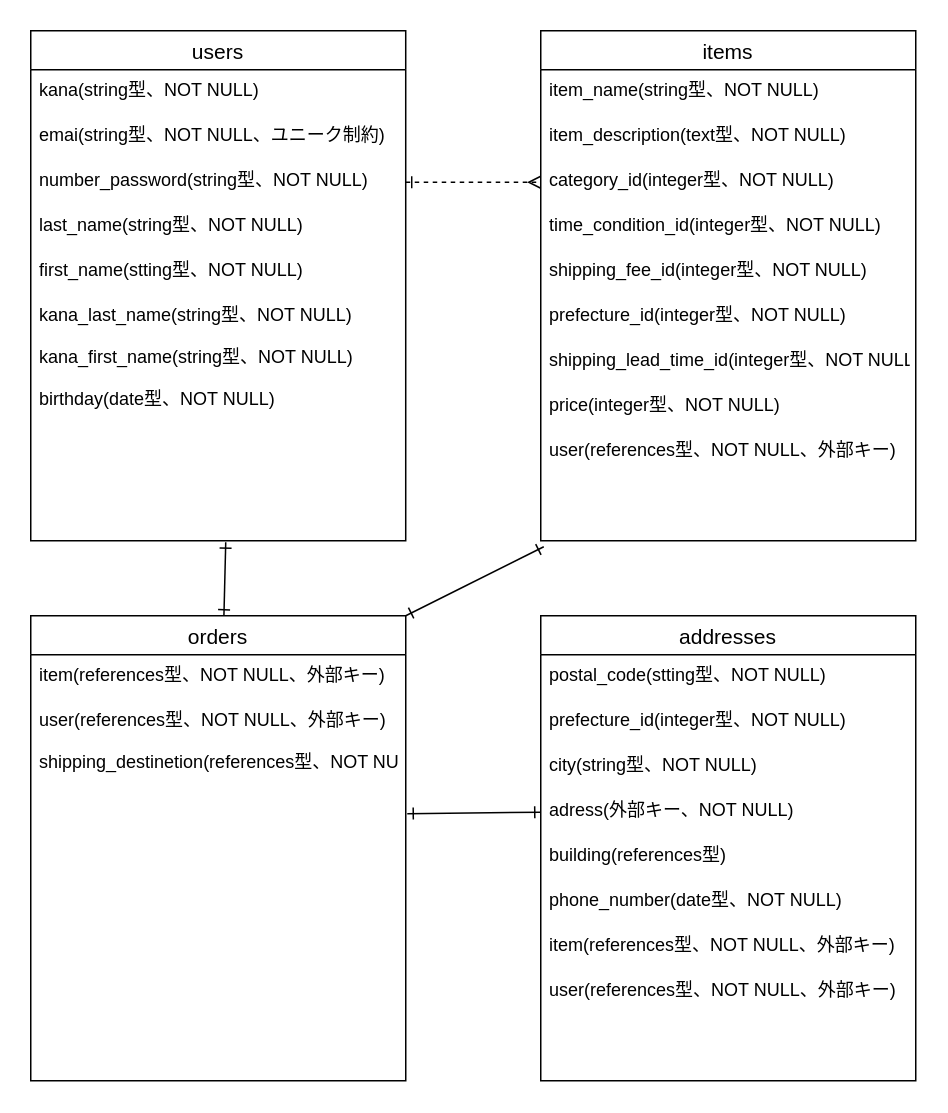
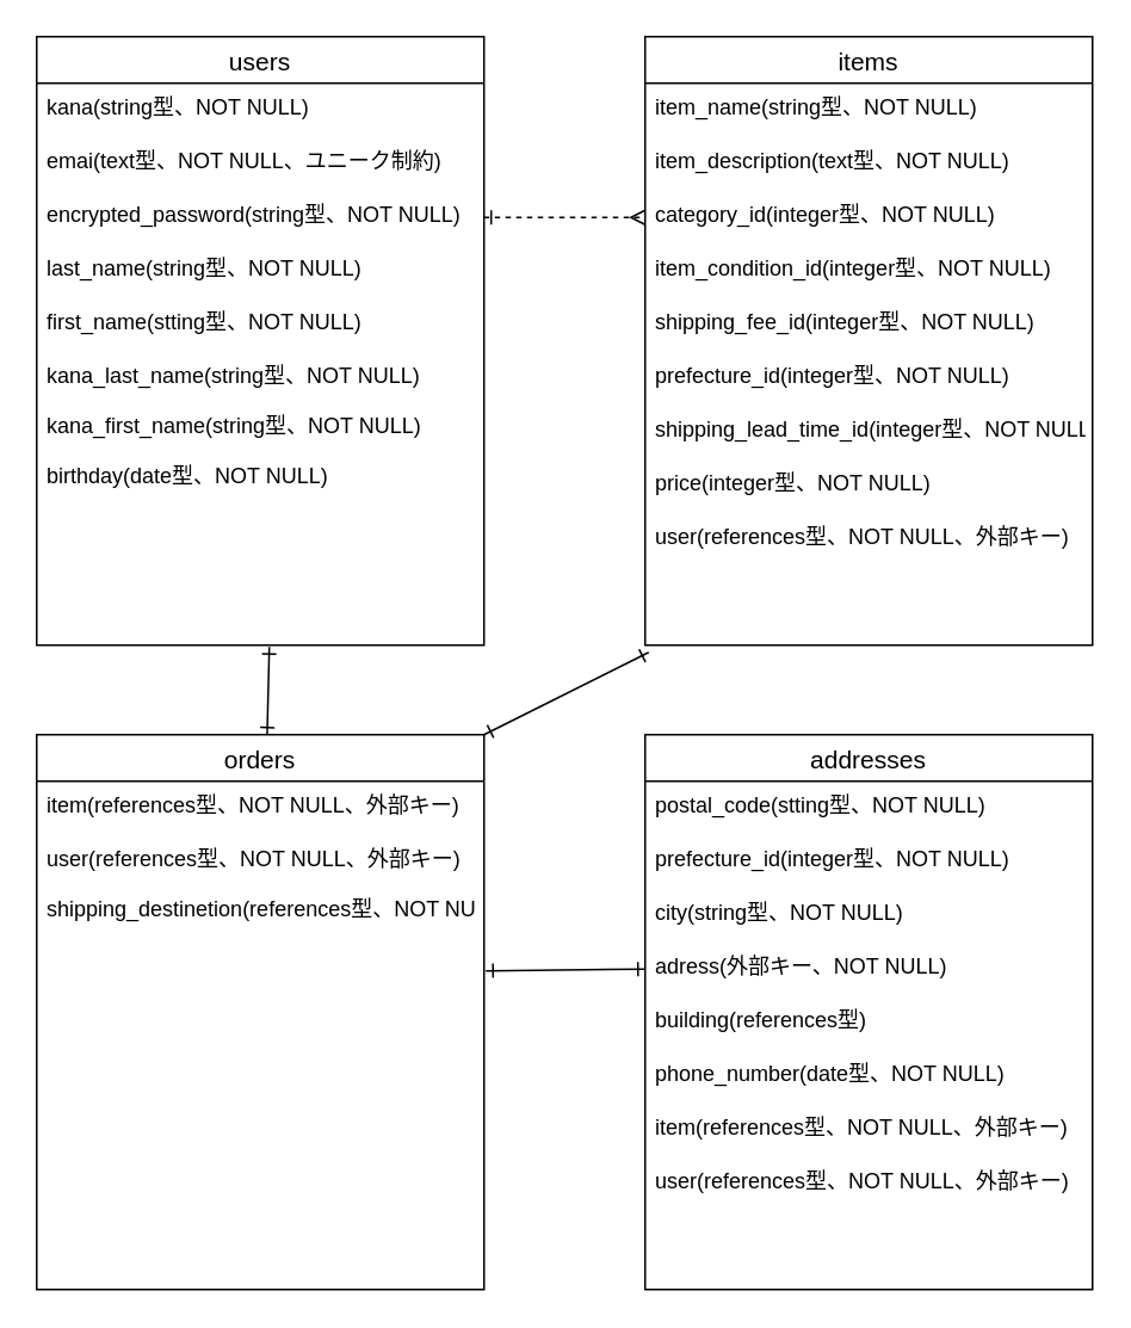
- <mxCell id="5" value="emai(string型、NOT NULL、ユニーク制約)" style="text;strokeColor=none;fillColor=none;spacingLeft=4;spacingRight=4;overflow=hidden;rotatable=0;points=[[0,0.5],[1,0.5]];portConstraint=eastwest;fontSize=12;" parent="3" vertex="1"><mxGeometry y="56" width="249.98" height="30" as="geometry" /></mxCell>
+ <mxCell id="5" value="emai(text型、NOT NULL、ユニーク制約)" style="text;strokeColor=none;fillColor=none;spacingLeft=4;spacingRight=4;overflow=hidden;rotatable=0;points=[[0,0.5],[1,0.5]];portConstraint=eastwest;fontSize=12;" parent="3" vertex="1"><mxGeometry y="56" width="249.98" height="30" as="geometry" /></mxCell>
- <mxCell id="6" value="number_password(string型、NOT NULL)" style="text;strokeColor=none;fillColor=none;spacingLeft=4;spacingRight=4;overflow=hidden;rotatable=0;points=[[0,0.5],[1,0.5]];portConstraint=eastwest;fontSize=12;" parent="3" vertex="1"><mxGeometry y="86" width="249.98" height="30" as="geometry" /></mxCell>
+ <mxCell id="6" value="encrypted_password(string型、NOT NULL)" style="text;strokeColor=none;fillColor=none;spacingLeft=4;spacingRight=4;overflow=hidden;rotatable=0;points=[[0,0.5],[1,0.5]];portConstraint=eastwest;fontSize=12;" parent="3" vertex="1"><mxGeometry y="86" width="249.98" height="30" as="geometry" /></mxCell>
- <mxCell id="15" value="time_condition_id(integer型、NOT NULL)" style="text;strokeColor=none;fillColor=none;spacingLeft=4;spacingRight=4;overflow=hidden;rotatable=0;points=[[0,0.5],[1,0.5]];portConstraint=eastwest;fontSize=12;" parent="11" vertex="1"><mxGeometry y="116" width="250" height="30" as="geometry" /></mxCell>
+ <mxCell id="15" value="item_condition_id(integer型、NOT NULL)" style="text;strokeColor=none;fillColor=none;spacingLeft=4;spacingRight=4;overflow=hidden;rotatable=0;points=[[0,0.5],[1,0.5]];portConstraint=eastwest;fontSize=12;" parent="11" vertex="1"><mxGeometry y="116" width="250" height="30" as="geometry" /></mxCell>
